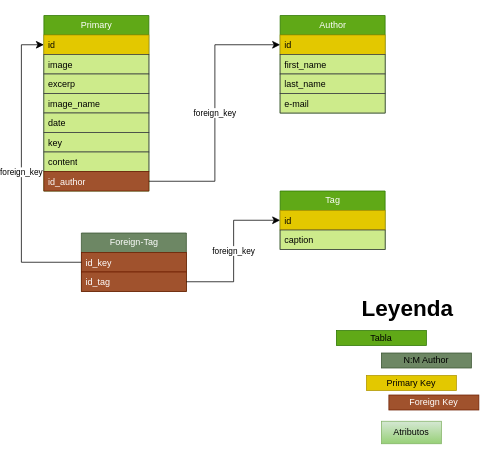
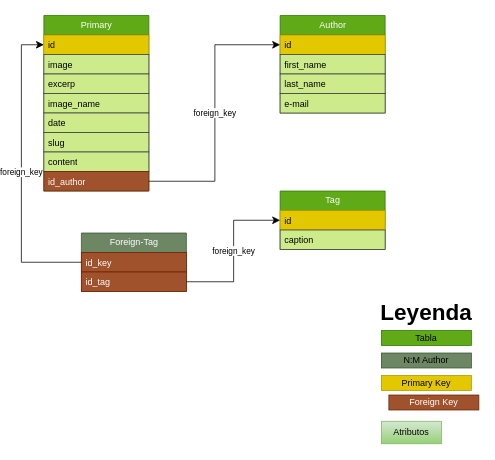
- <mxCell id="8" value="key" style="text;strokeColor=#36393d;fillColor=#cdeb8b;align=left;verticalAlign=top;spacingLeft=4;spacingRight=4;overflow=hidden;rotatable=0;points=[[0,0.5],[1,0.5]];portConstraint=eastwest;whiteSpace=wrap;html=1;fontColor=#000000;" vertex="1" parent="2"><mxGeometry y="156" width="140" height="26" as="geometry" /></mxCell>
+ <mxCell id="8" value="slug" style="text;strokeColor=#36393d;fillColor=#cdeb8b;align=left;verticalAlign=top;spacingLeft=4;spacingRight=4;overflow=hidden;rotatable=0;points=[[0,0.5],[1,0.5]];portConstraint=eastwest;whiteSpace=wrap;html=1;fontColor=#000000;" vertex="1" parent="2"><mxGeometry y="156" width="140" height="26" as="geometry" /></mxCell>
- <mxCell id="28" value="Leyenda" style="text;html=1;align=center;verticalAlign=middle;whiteSpace=wrap;rounded=0;fontSize=30;horizontal=1;fontStyle=1;labelBackgroundColor=default;" vertex="1" parent="1"><mxGeometry x="475" y="395" width="120" height="30" as="geometry" /></mxCell>
+ <mxCell id="28" value="Leyenda" style="text;html=1;align=center;verticalAlign=middle;whiteSpace=wrap;rounded=0;fontSize=30;horizontal=1;fontStyle=1;labelBackgroundColor=default;" vertex="1" parent="1"><mxGeometry x="500" y="400" width="120" height="30" as="geometry" /></mxCell>
- <mxCell id="29" value="&lt;font color=&quot;#000000&quot;&gt;Tabla&lt;/font&gt;" style="rounded=0;whiteSpace=wrap;html=1;fillColor=#60a917;strokeColor=#2D7600;fontColor=#ffffff;" vertex="1" parent="1"><mxGeometry x="440" y="440" width="120" height="20" as="geometry" /></mxCell>
+ <mxCell id="29" value="&lt;font color=&quot;#000000&quot;&gt;Tabla&lt;/font&gt;" style="rounded=0;whiteSpace=wrap;html=1;fillColor=#60a917;strokeColor=#2D7600;fontColor=#ffffff;" vertex="1" parent="1"><mxGeometry x="500" y="440" width="120" height="20" as="geometry" /></mxCell>
- <mxCell id="25" value="Primary Key" style="rounded=0;whiteSpace=wrap;html=1;fillColor=#e3c800;strokeColor=#B09500;fontColor=#000000;" vertex="1" parent="1"><mxGeometry x="480" y="500" width="120" height="20" as="geometry" /></mxCell>
+ <mxCell id="25" value="Primary Key" style="rounded=0;whiteSpace=wrap;html=1;fillColor=#e3c800;strokeColor=#B09500;fontColor=#000000;" vertex="1" parent="1"><mxGeometry x="500" y="500" width="120" height="20" as="geometry" /></mxCell>
